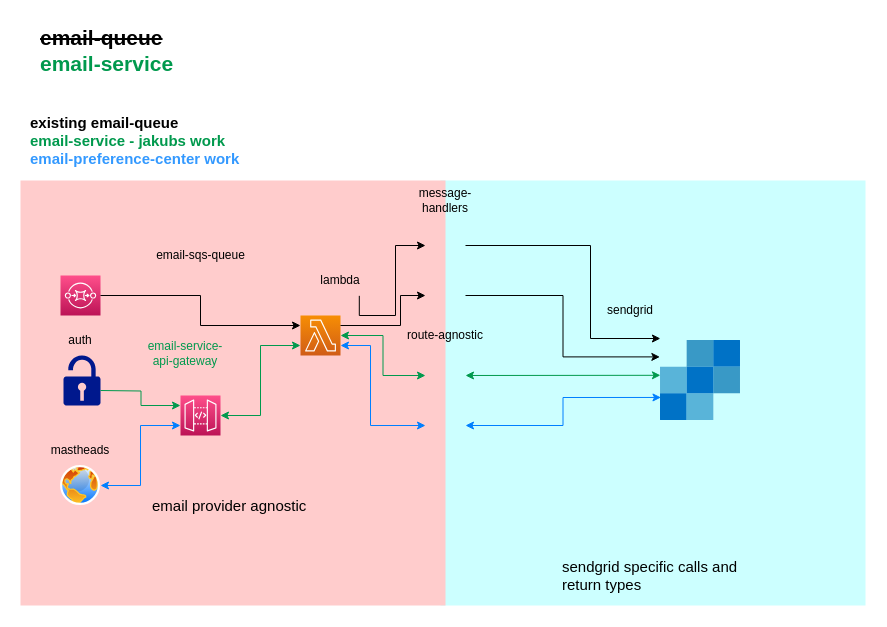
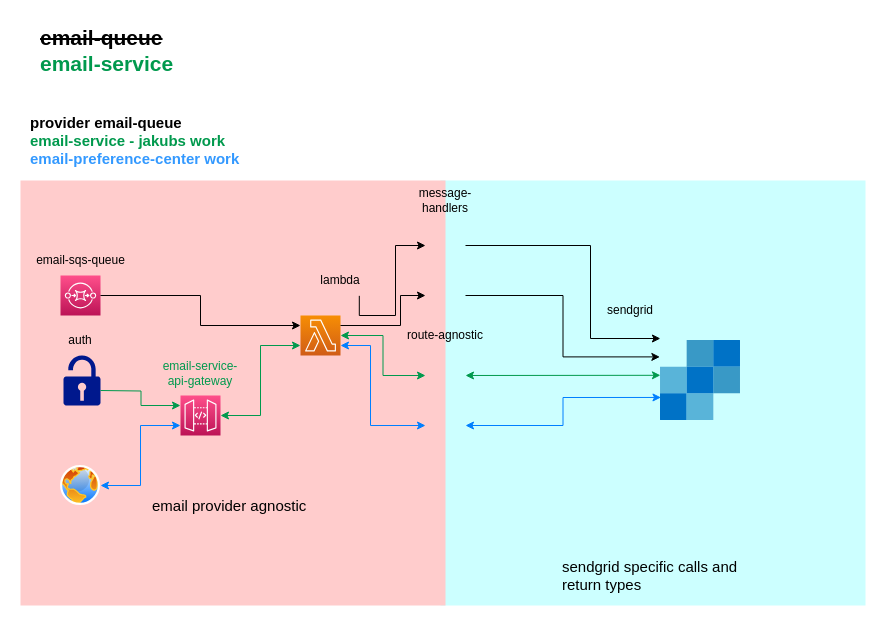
- <mxCell id="33" value="&lt;font style=&quot;font-size: 15px;&quot;&gt;existing email-queue&lt;br&gt;&lt;/font&gt;&lt;font style=&quot;font-size: 15px;&quot;&gt;&lt;font color=&quot;#00994d&quot;&gt;email-service - jakubs work&lt;/font&gt;&lt;br&gt;&lt;font color=&quot;#3399ff&quot;&gt;email-preference-center work&lt;/font&gt;&lt;br&gt;&lt;/font&gt;" style="text;html=1;strokeColor=none;fillColor=none;align=left;verticalAlign=middle;whiteSpace=wrap;rounded=0;fontSize=15;fontStyle=1" vertex="1" parent="1"><mxGeometry x="27.5" y="95" width="280" height="90" as="geometry" /></mxCell>
+ <mxCell id="33" value="&lt;font style=&quot;font-size: 15px;&quot;&gt;provider email-queue&lt;br&gt;&lt;/font&gt;&lt;font style=&quot;font-size: 15px;&quot;&gt;&lt;font color=&quot;#00994d&quot;&gt;email-service - jakubs work&lt;/font&gt;&lt;br&gt;&lt;font color=&quot;#3399ff&quot;&gt;email-preference-center work&lt;/font&gt;&lt;br&gt;&lt;/font&gt;" style="text;html=1;strokeColor=none;fillColor=none;align=left;verticalAlign=middle;whiteSpace=wrap;rounded=0;fontSize=15;fontStyle=1" vertex="1" parent="1"><mxGeometry x="27.5" y="95" width="280" height="90" as="geometry" /></mxCell>
- <mxCell id="7" value="email-sqs-queue" style="text;html=1;strokeColor=none;fillColor=none;align=center;verticalAlign=middle;whiteSpace=wrap;rounded=0;" vertex="1" parent="1"><mxGeometry x="147.5" y="240" width="105" height="30" as="geometry" /></mxCell>
+ <mxCell id="7" value="email-sqs-queue" style="text;html=1;strokeColor=none;fillColor=none;align=center;verticalAlign=middle;whiteSpace=wrap;rounded=0;" vertex="1" parent="1"><mxGeometry x="27.5" y="245" width="105" height="30" as="geometry" /></mxCell>
- <mxCell id="12" value="&lt;font color=&quot;#00994d&quot;&gt;email-service-api-gateway&lt;/font&gt;" style="text;html=1;strokeColor=none;fillColor=none;align=center;verticalAlign=middle;whiteSpace=wrap;rounded=0;" vertex="1" parent="1"><mxGeometry x="140" y="335" width="90" height="35" as="geometry" /></mxCell>
+ <mxCell id="12" value="&lt;font color=&quot;#00994d&quot;&gt;email-service-api-gateway&lt;/font&gt;" style="text;html=1;strokeColor=none;fillColor=none;align=center;verticalAlign=middle;whiteSpace=wrap;rounded=0;" vertex="1" parent="1"><mxGeometry x="155" y="355" width="90" height="35" as="geometry" /></mxCell>
- <mxCell id="14" value="mastheads" style="text;html=1;strokeColor=none;fillColor=none;align=center;verticalAlign=middle;whiteSpace=wrap;rounded=0;" vertex="1" parent="1"><mxGeometry x="35" y="435" width="90" height="30" as="geometry" /></mxCell>
